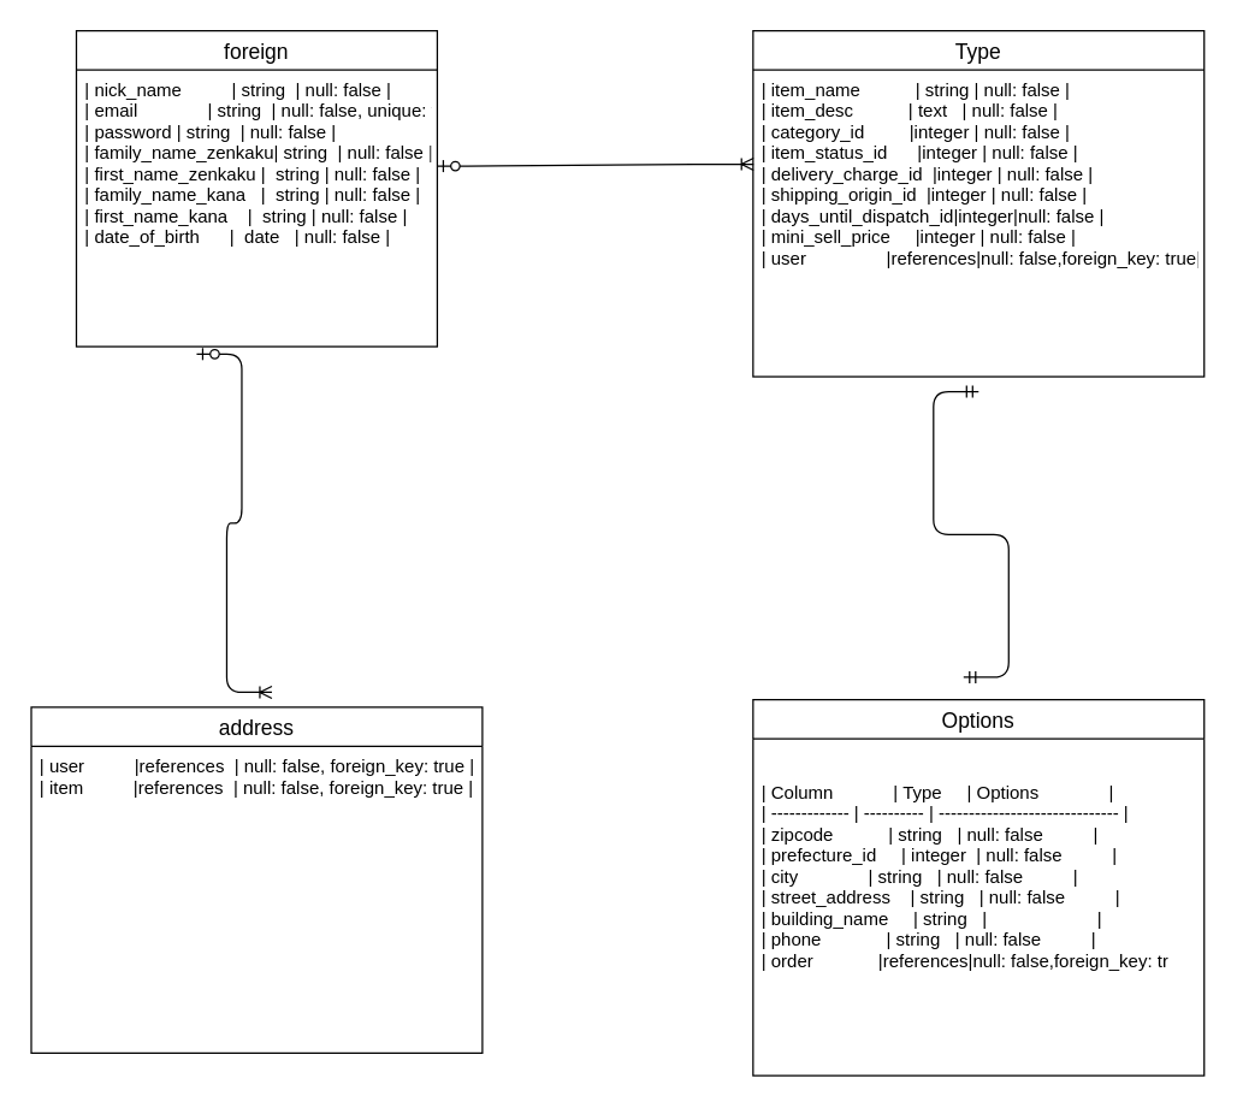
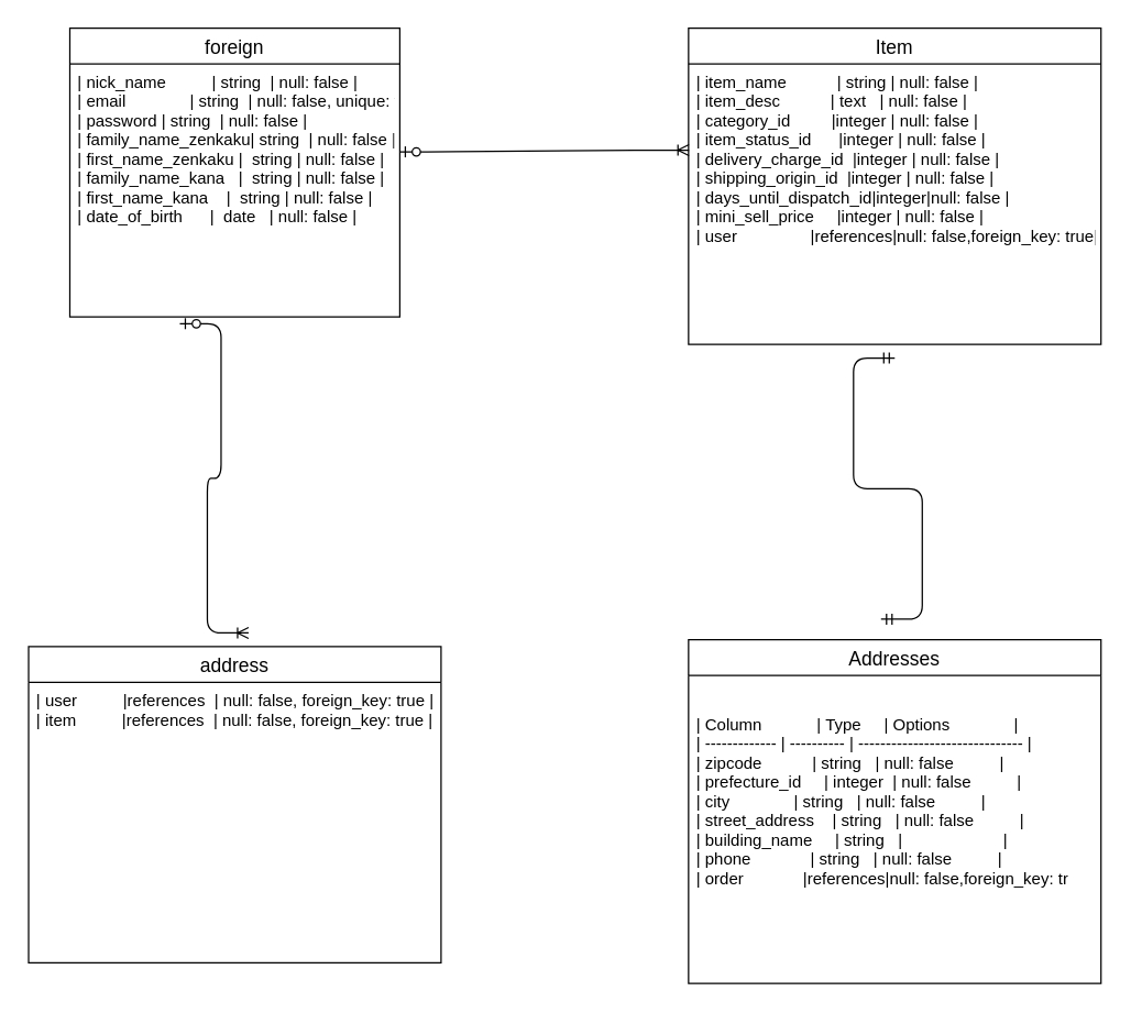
- <mxCell id="4" value="Type" style="swimlane;fontStyle=0;childLayout=stackLayout;horizontal=1;startSize=26;horizontalStack=0;resizeParent=1;resizeParentMax=0;resizeLast=0;collapsible=1;marginBottom=0;align=center;fontSize=14;" parent="1" vertex="1"><mxGeometry x="500" y="20" width="300" height="230" as="geometry" /></mxCell>
+ <mxCell id="4" value="Item" style="swimlane;fontStyle=0;childLayout=stackLayout;horizontal=1;startSize=26;horizontalStack=0;resizeParent=1;resizeParentMax=0;resizeLast=0;collapsible=1;marginBottom=0;align=center;fontSize=14;" parent="1" vertex="1"><mxGeometry x="500" y="20" width="300" height="230" as="geometry" /></mxCell>
- <mxCell id="9" value="Options" style="swimlane;fontStyle=0;childLayout=stackLayout;horizontal=1;startSize=26;horizontalStack=0;resizeParent=1;resizeParentMax=0;resizeLast=0;collapsible=1;marginBottom=0;align=center;fontSize=14;" parent="1" vertex="1"><mxGeometry x="500" y="465" width="300" height="250" as="geometry" /></mxCell>
+ <mxCell id="9" value="Addresses" style="swimlane;fontStyle=0;childLayout=stackLayout;horizontal=1;startSize=26;horizontalStack=0;resizeParent=1;resizeParentMax=0;resizeLast=0;collapsible=1;marginBottom=0;align=center;fontSize=14;" parent="1" vertex="1"><mxGeometry x="500" y="465" width="300" height="250" as="geometry" /></mxCell>
